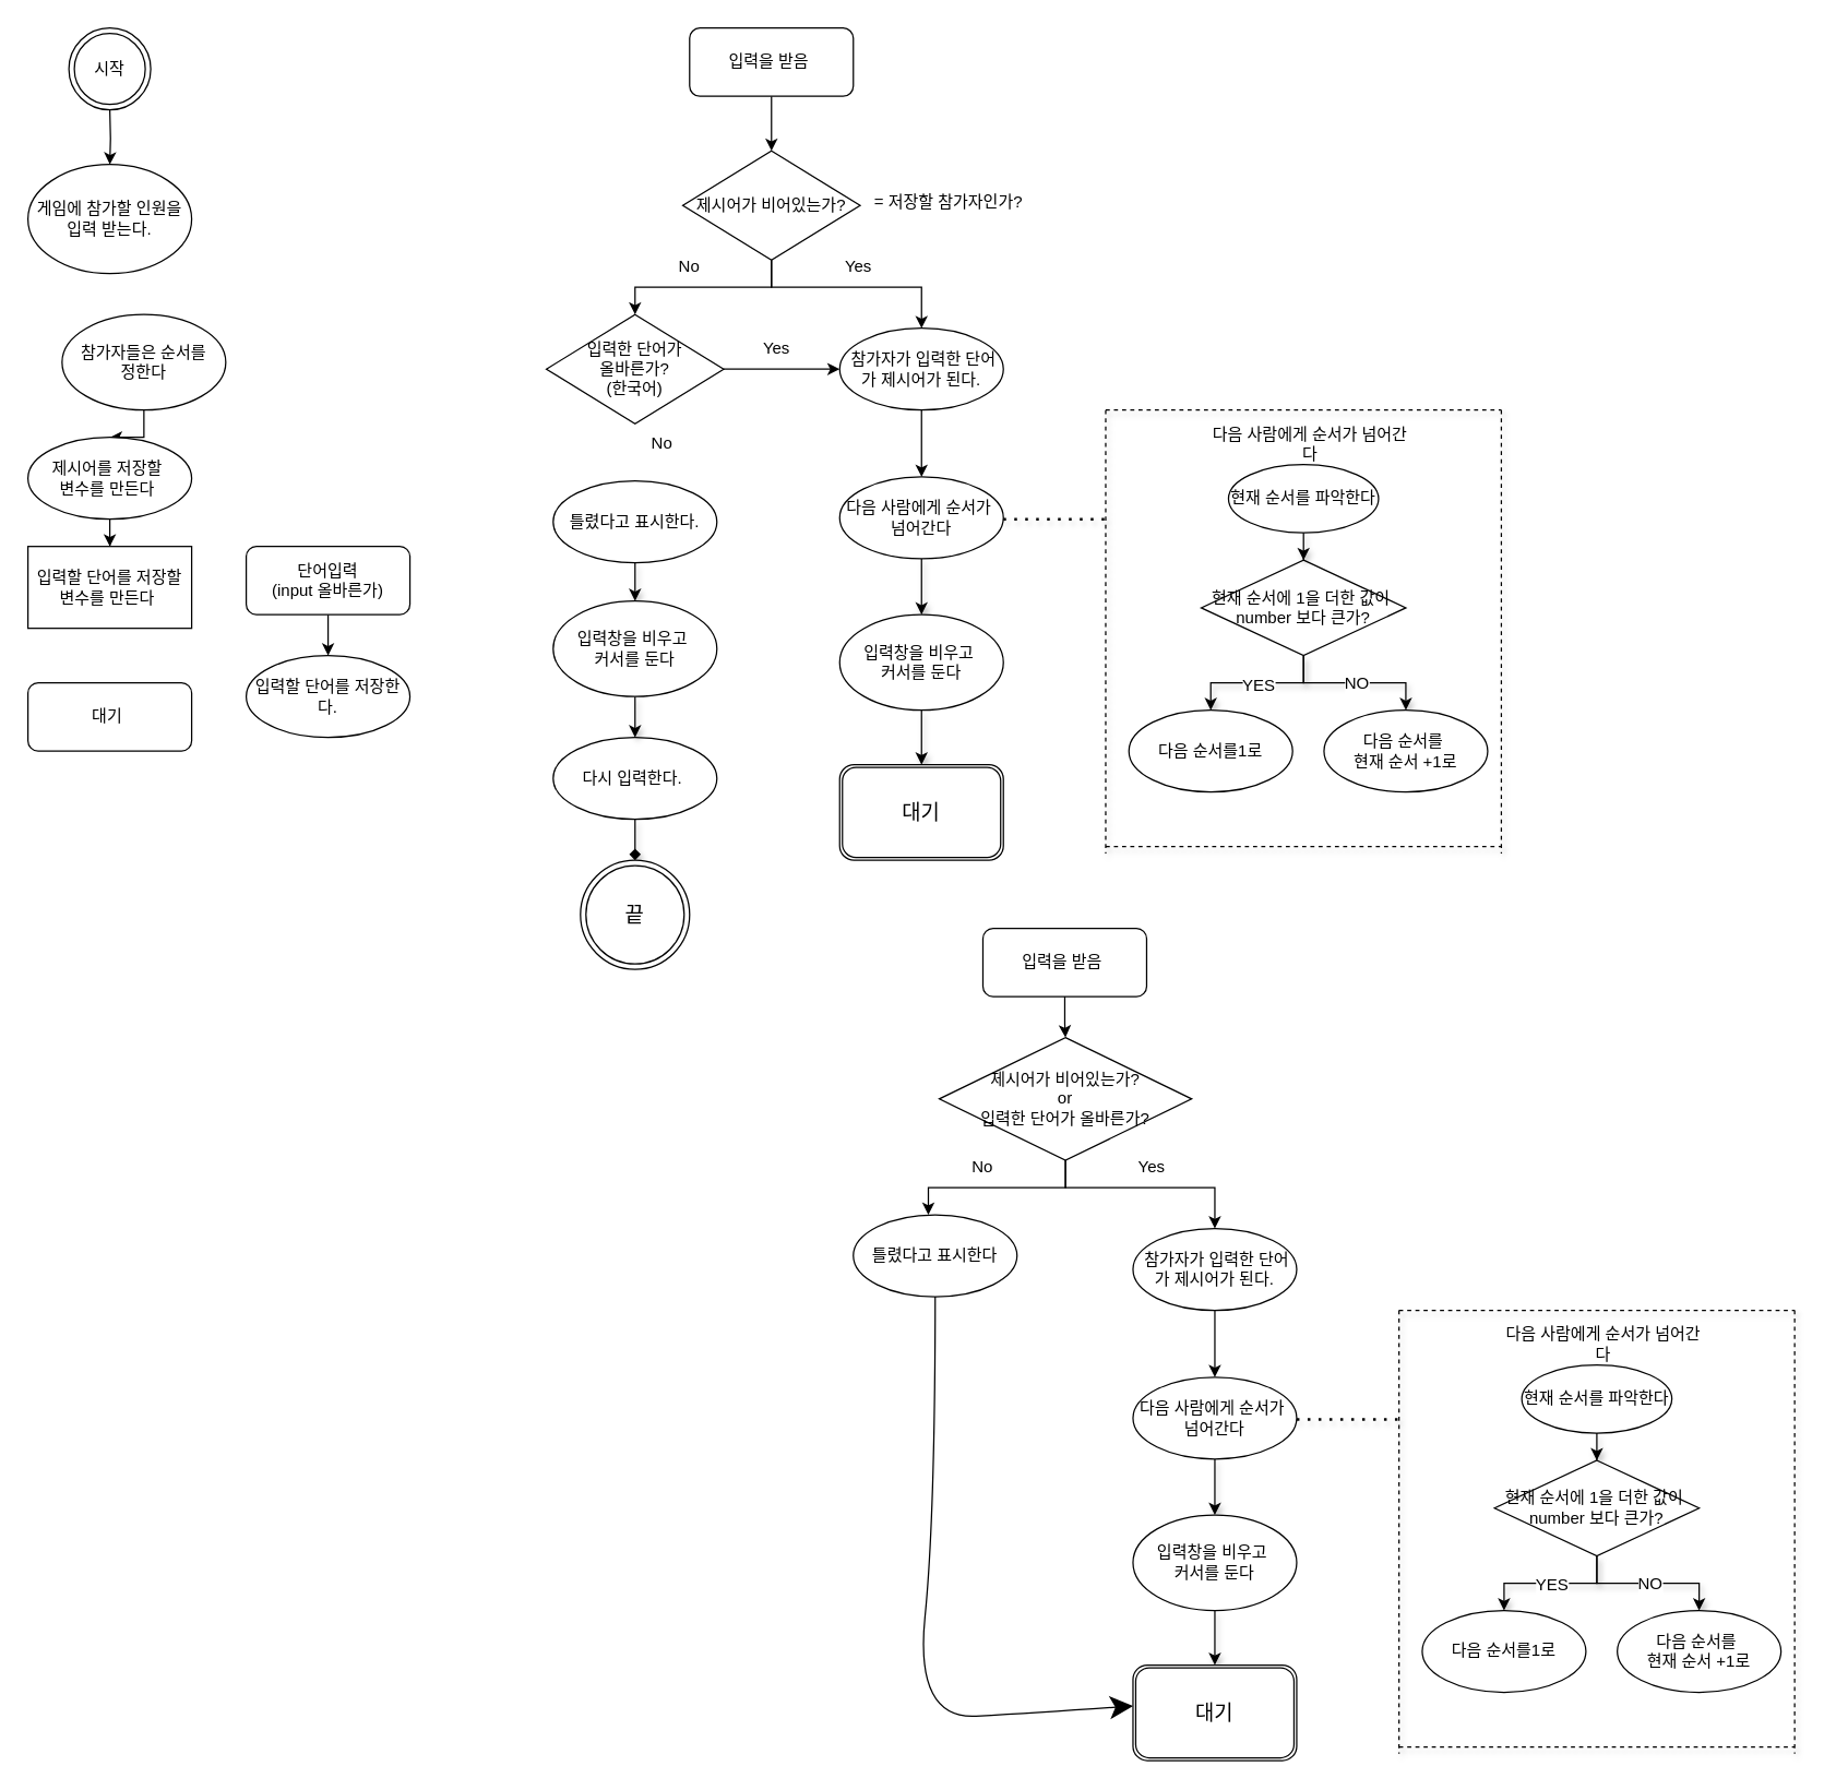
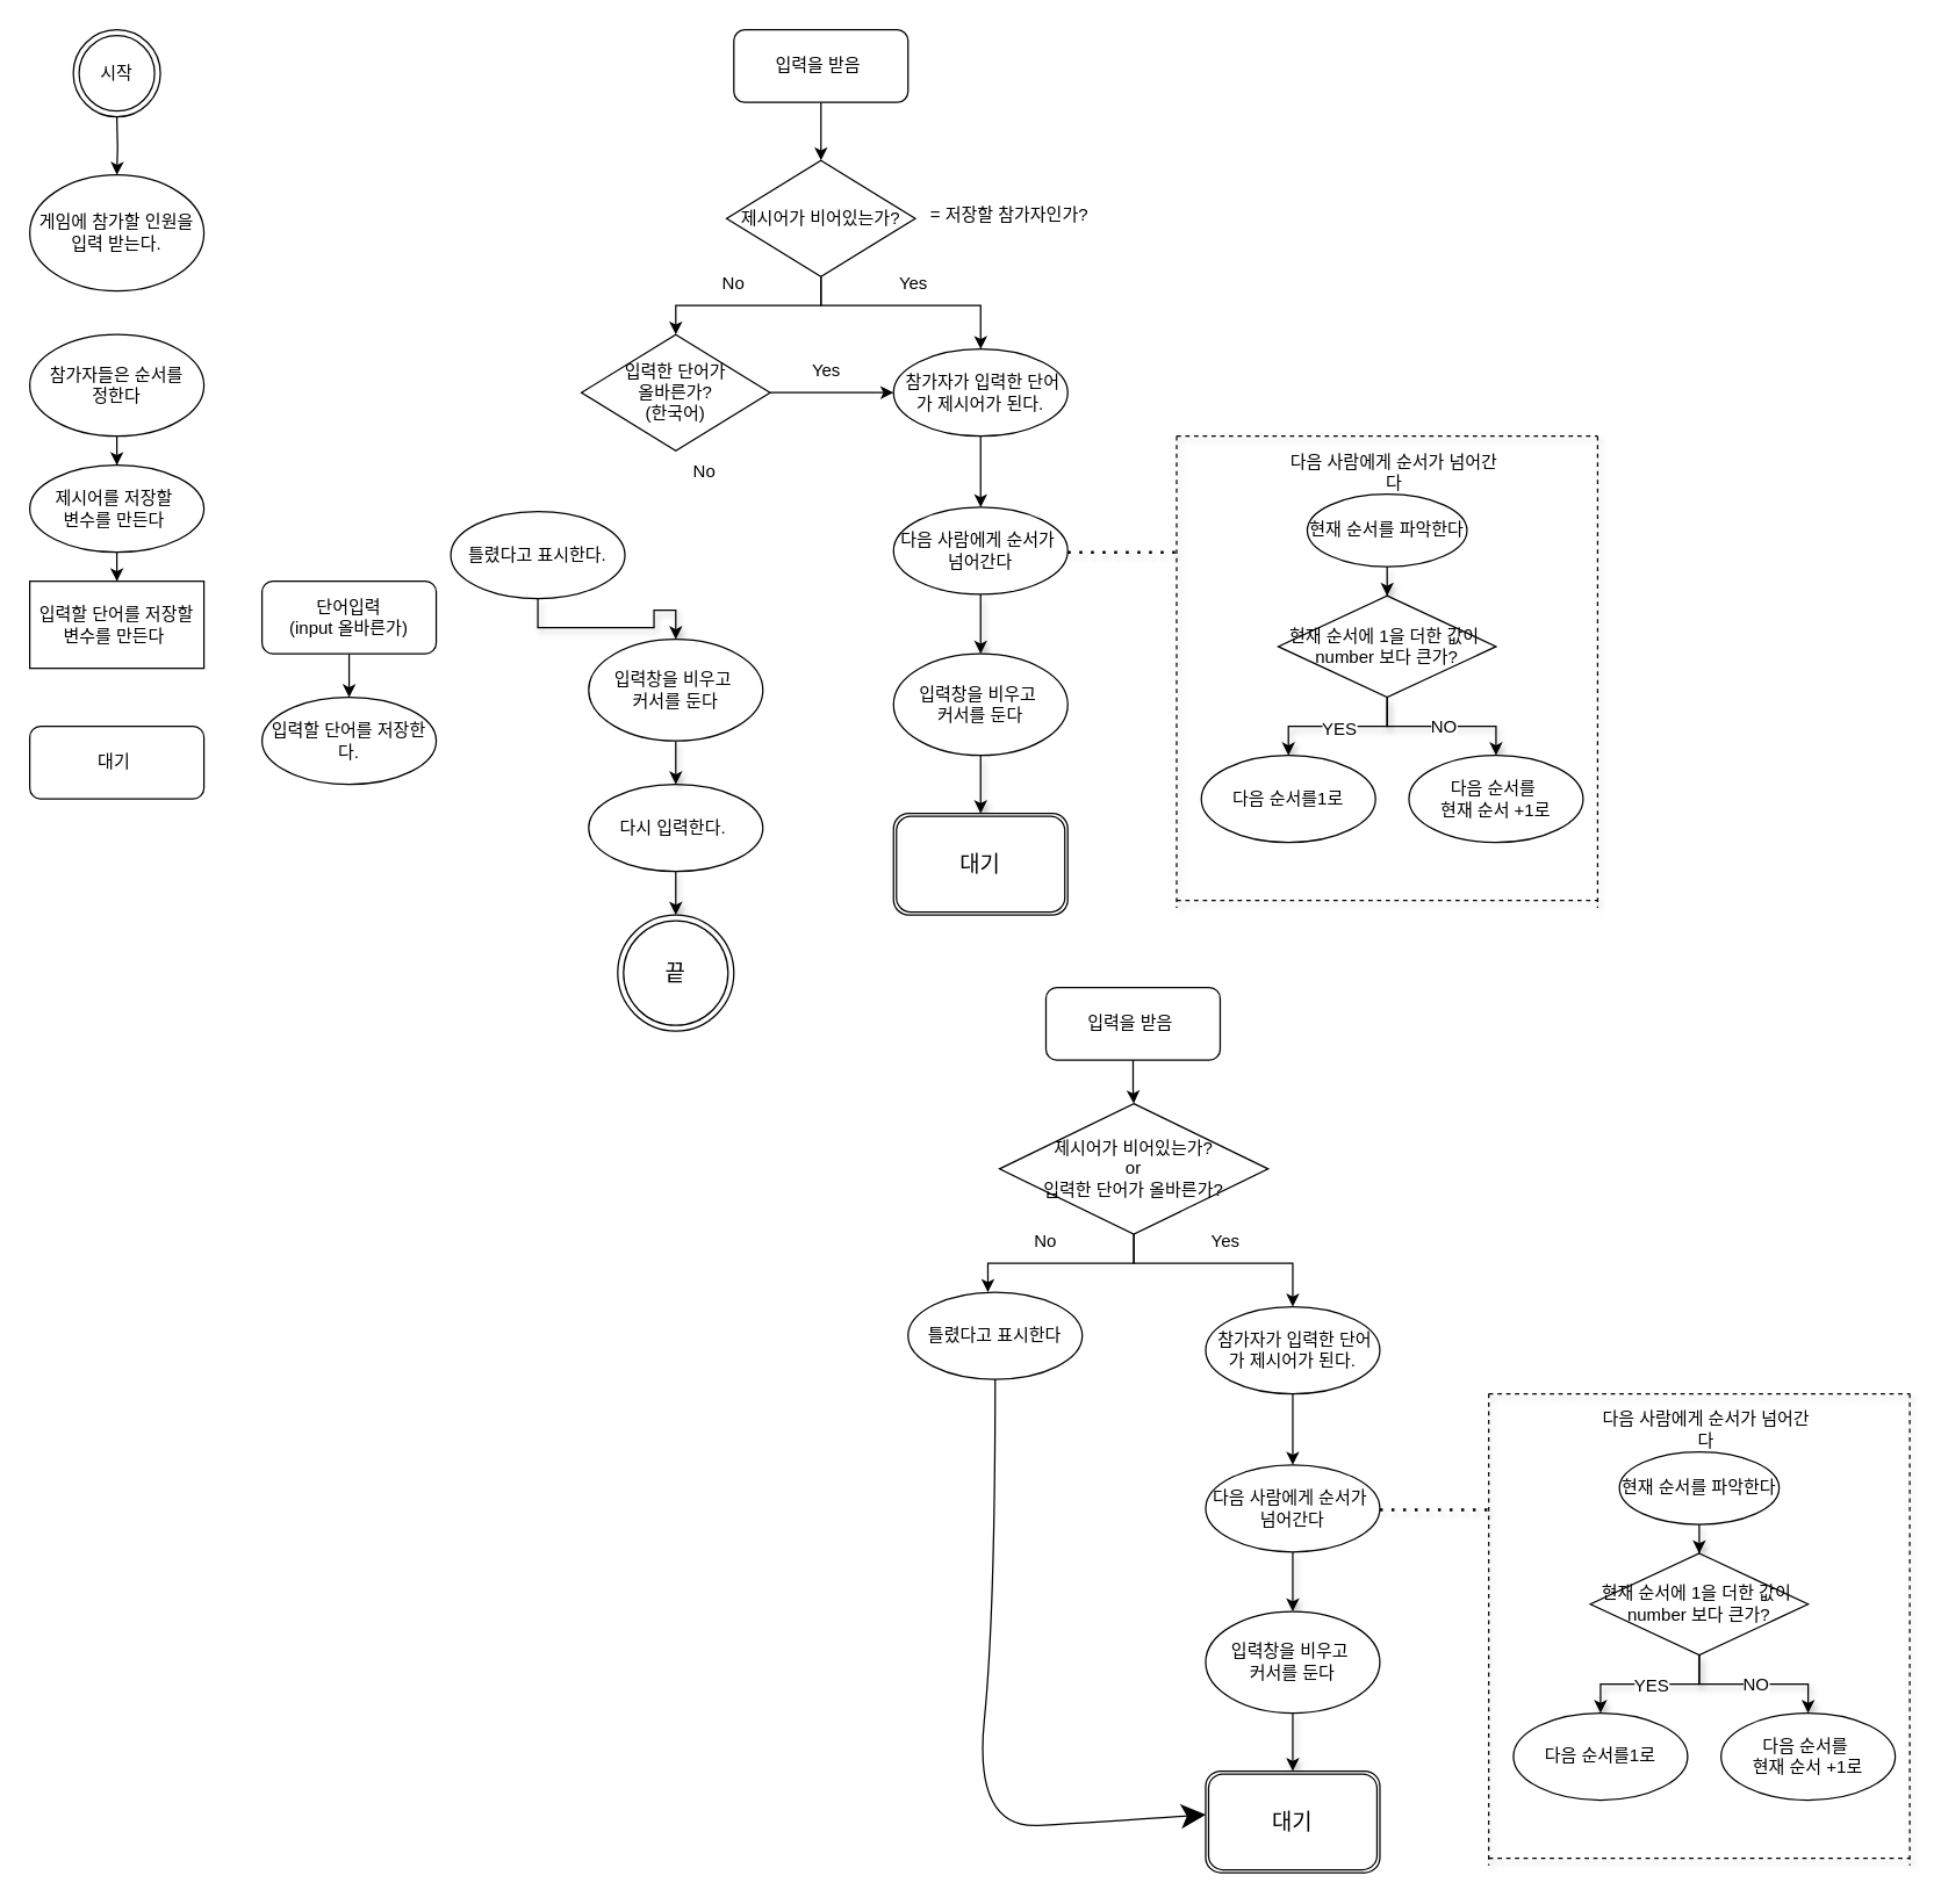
- <mxCell id="5" value="참가자들은 순서를&lt;br&gt;정한다" style="ellipse;whiteSpace=wrap;html=1;" parent="1" vertex="1"><mxGeometry x="45" y="230" width="120" height="70" as="geometry" /></mxCell>
+ <mxCell id="5" value="참가자들은 순서를&lt;br&gt;정한다" style="ellipse;whiteSpace=wrap;html=1;" parent="1" vertex="1"><mxGeometry x="20" y="230" width="120" height="70" as="geometry" /></mxCell>
- <mxCell id="23" value="틀렸다고 표시한다." style="ellipse;whiteSpace=wrap;html=1;" parent="1" vertex="1"><mxGeometry x="405" y="352" width="120" height="60" as="geometry" /></mxCell>
+ <mxCell id="23" value="틀렸다고 표시한다." style="ellipse;whiteSpace=wrap;html=1;" parent="1" vertex="1"><mxGeometry x="310" y="352" width="120" height="60" as="geometry" /></mxCell>
- <mxCell id="24" value="" style="edgeStyle=orthogonalEdgeStyle;rounded=0;orthogonalLoop=1;jettySize=auto;html=1;shadow=1;fontSize=15;endArrow=diamond;" parent="1" source="25" target="53" edge="1"><mxGeometry relative="1" as="geometry" /></mxCell>
+ <mxCell id="24" value="" style="edgeStyle=orthogonalEdgeStyle;rounded=0;orthogonalLoop=1;jettySize=auto;html=1;shadow=1;fontSize=15;" parent="1" source="25" target="53" edge="1"><mxGeometry relative="1" as="geometry" /></mxCell>
